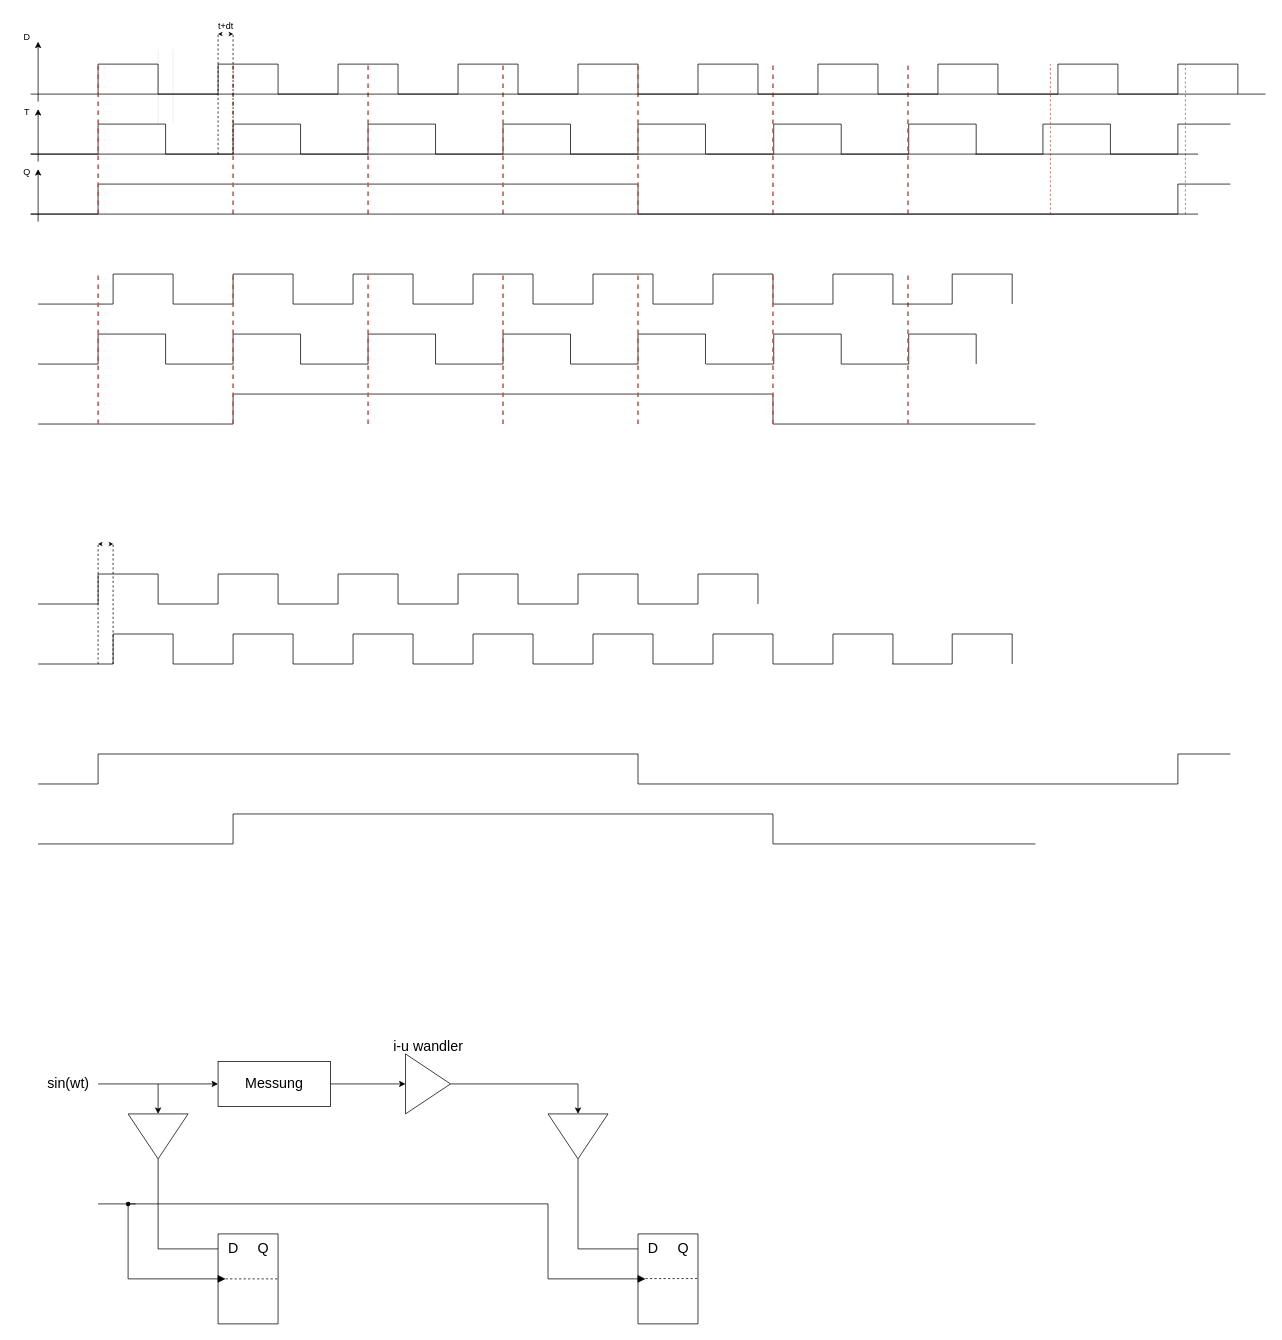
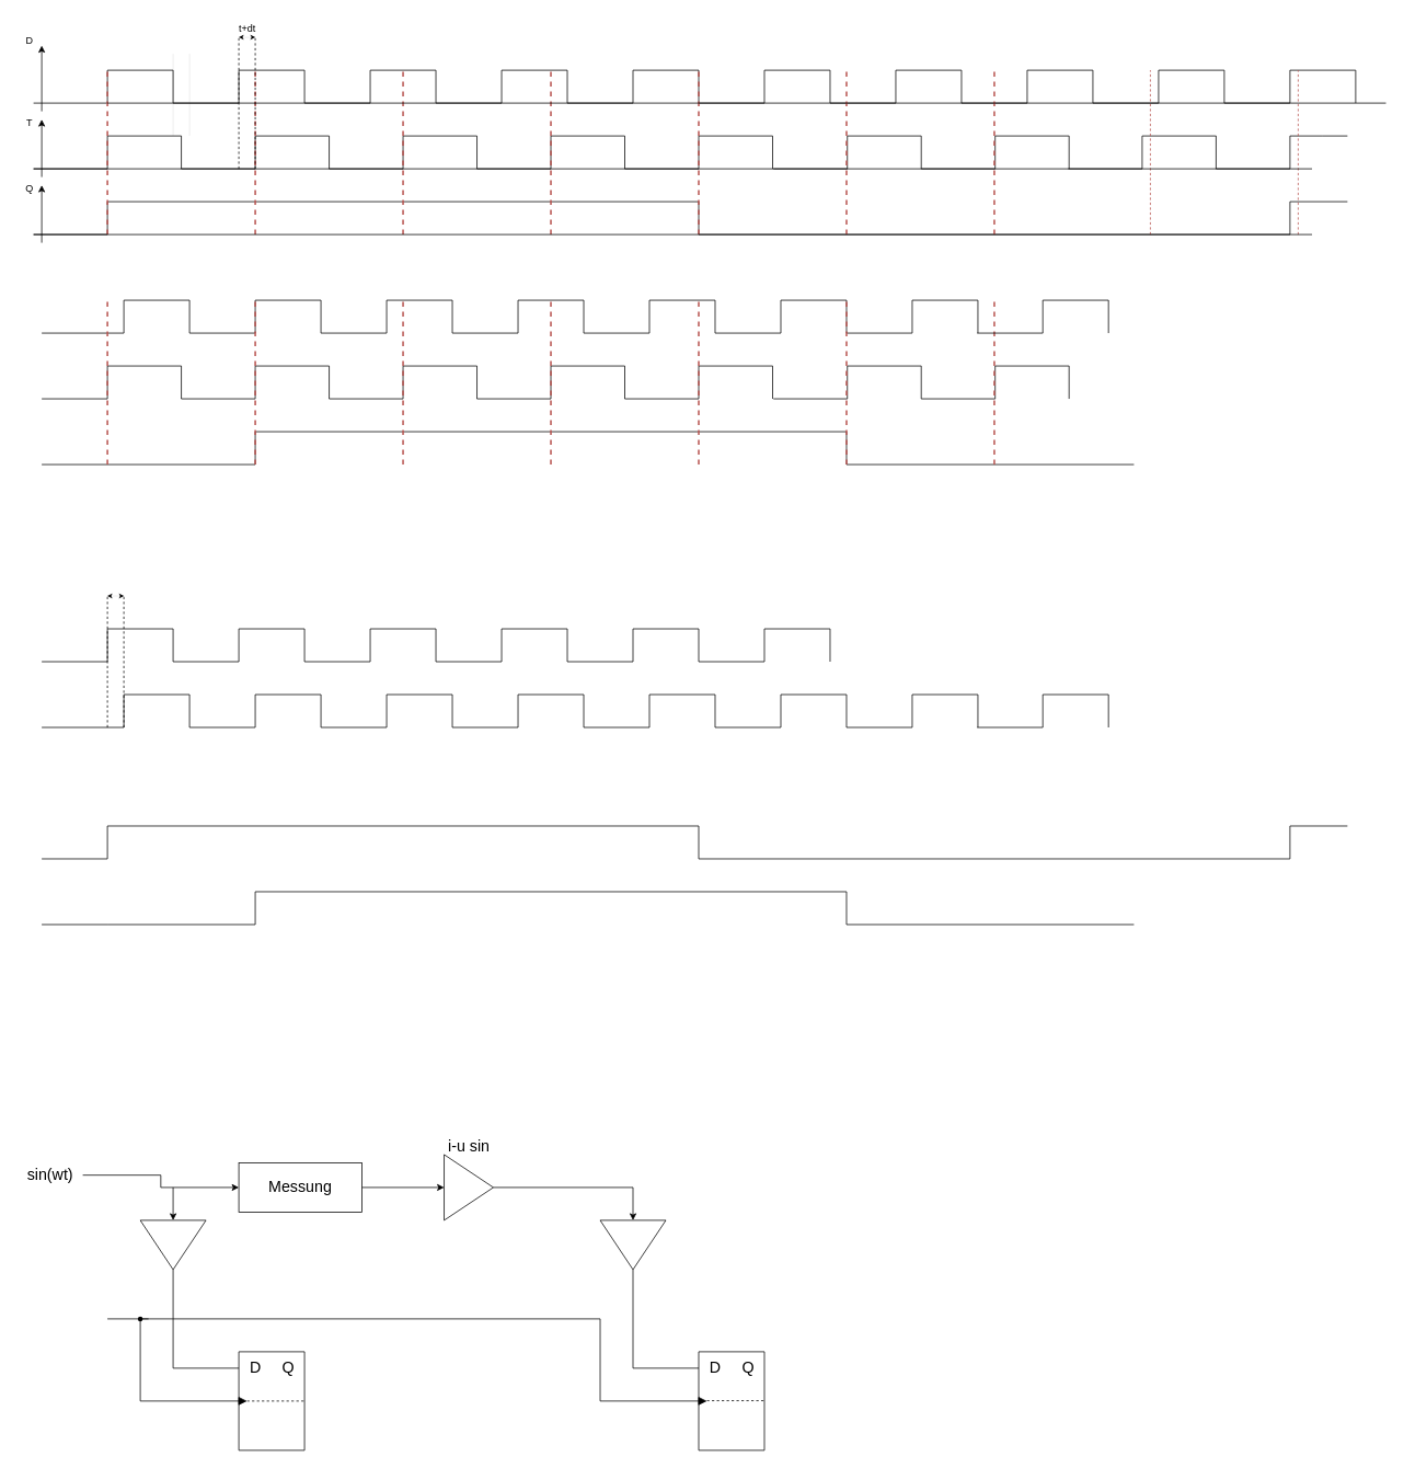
- <mxCell id="93" value="i-u wandler" style="text;html=1;align=center;verticalAlign=middle;resizable=0;points=[];autosize=1;strokeColor=none;fillColor=none;fontSize=19;" vertex="1" parent="1"><mxGeometry x="510" y="1375" width="120" height="40" as="geometry" /></mxCell>
+ <mxCell id="93" value="i-u sin" style="text;html=1;align=center;verticalAlign=middle;resizable=0;points=[];autosize=1;strokeColor=none;fillColor=none;fontSize=19;" vertex="1" parent="1"><mxGeometry x="510" y="1375" width="120" height="40" as="geometry" /></mxCell>
- <mxCell id="90" value="sin(wt)" style="text;html=1;align=center;verticalAlign=middle;resizable=0;points=[];autosize=1;strokeColor=none;fillColor=none;fontSize=19;" vertex="1" parent="1"><mxGeometry x="50" y="1425" width="80" height="40" as="geometry" /></mxCell>
+ <mxCell id="90" value="sin(wt)" style="text;html=1;align=center;verticalAlign=middle;resizable=0;points=[];autosize=1;strokeColor=none;fillColor=none;fontSize=19;" vertex="1" parent="1"><mxGeometry x="20" y="1410" width="80" height="40" as="geometry" /></mxCell>
